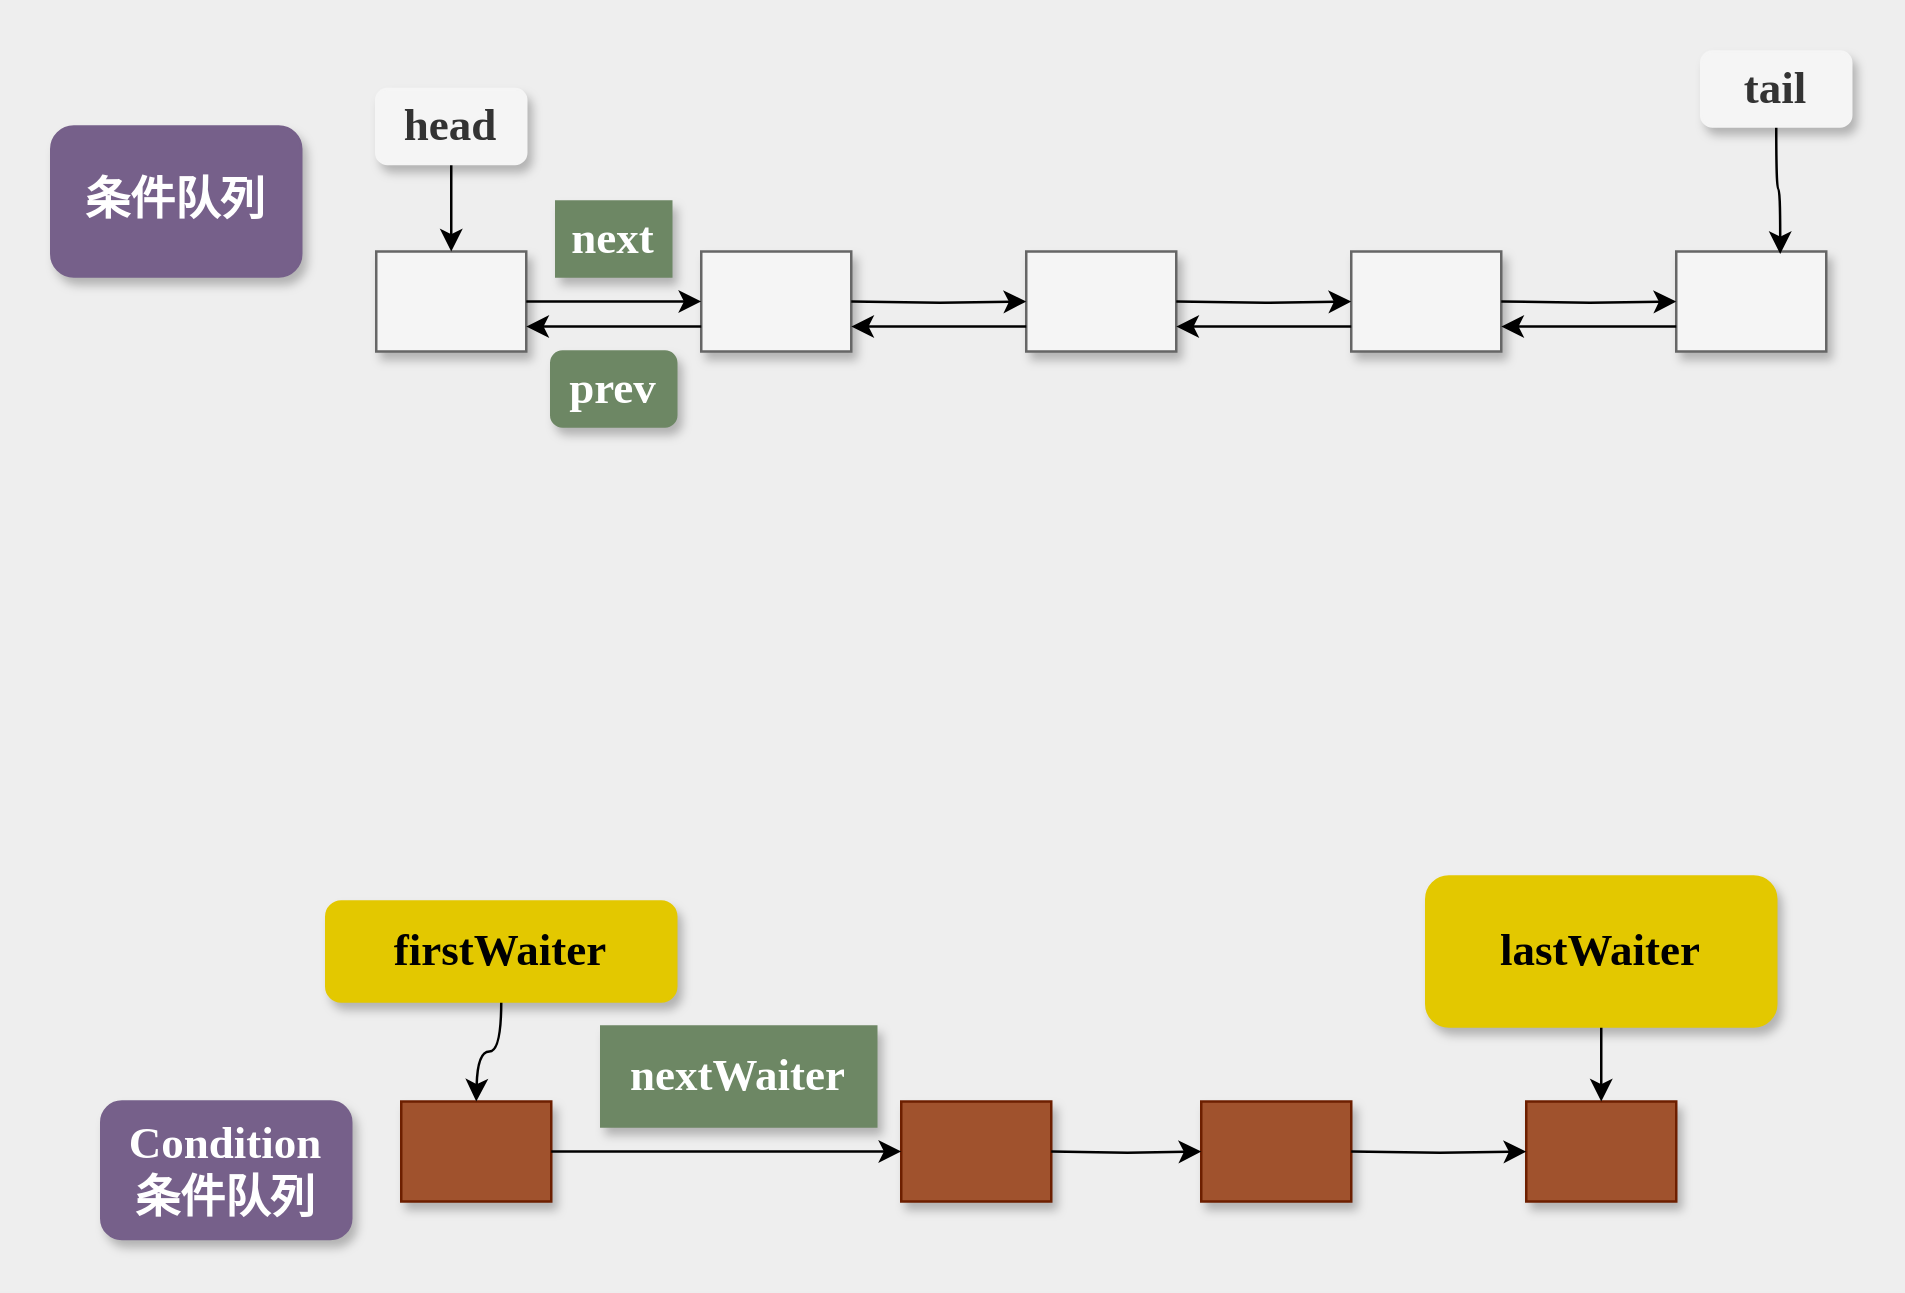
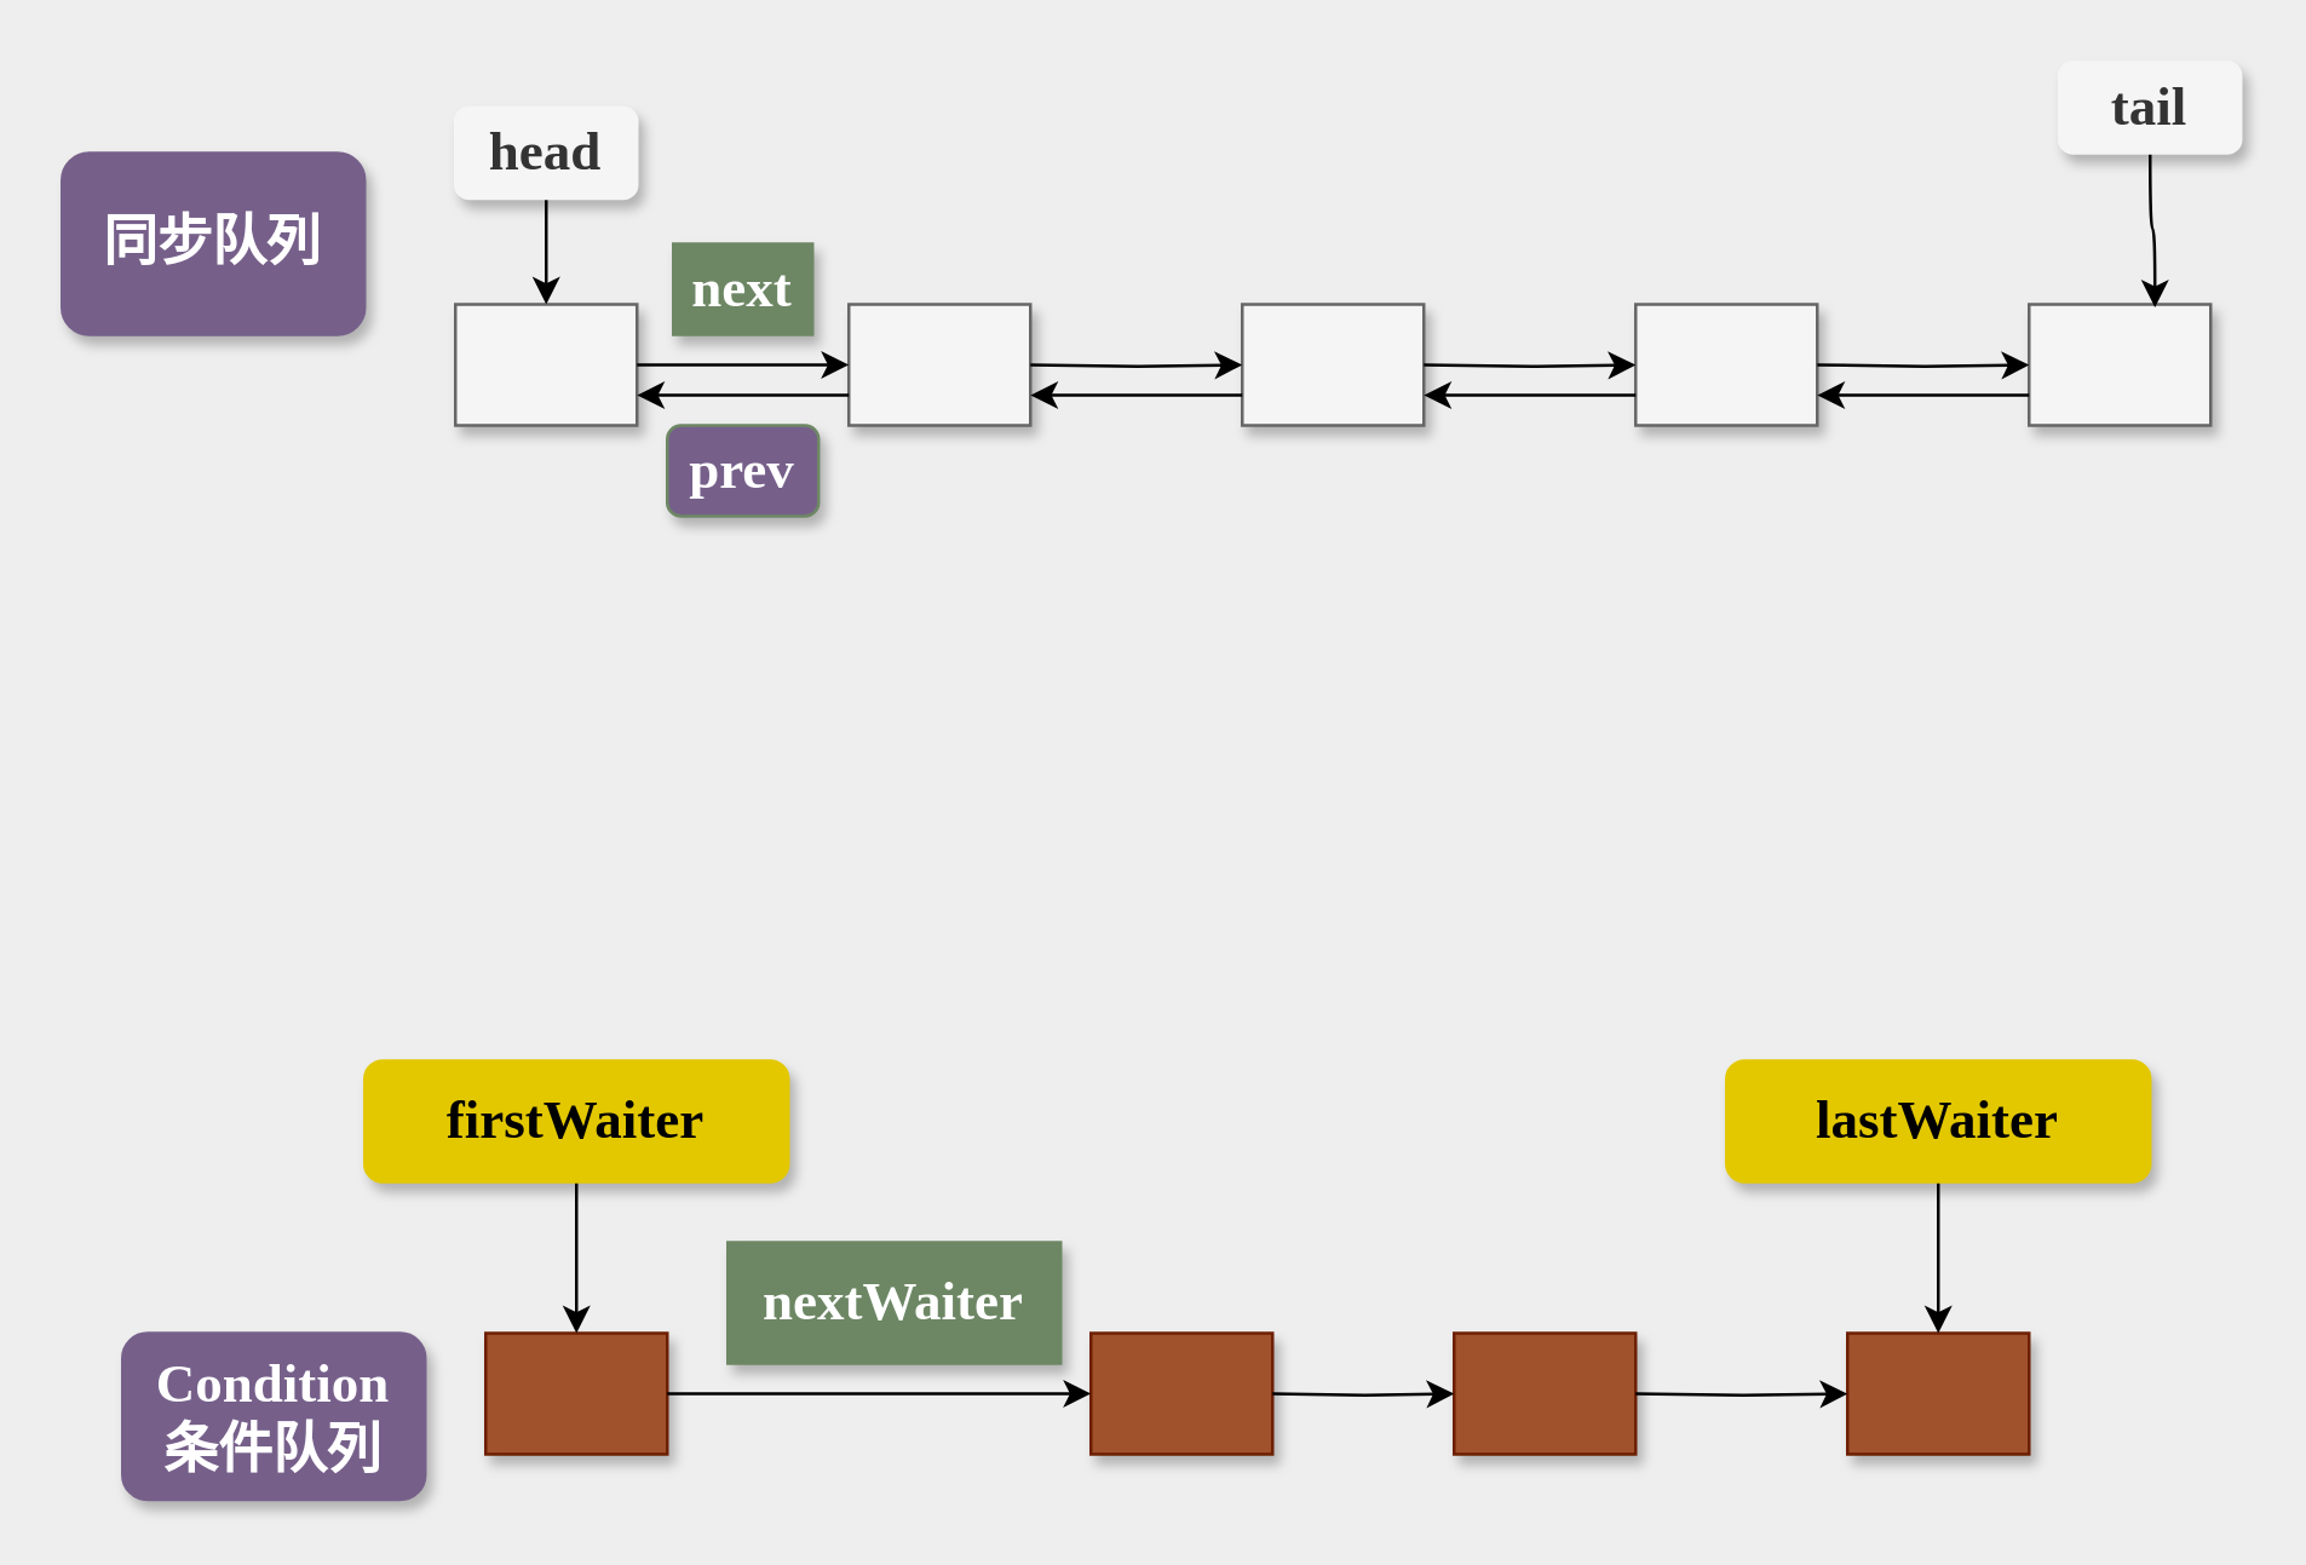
- <mxCell id="51" value="&lt;b&gt;条件队列&lt;/b&gt;" style="text;html=1;strokeColor=#76608A;fillColor=#76608A;align=center;verticalAlign=middle;whiteSpace=wrap;rounded=1;shadow=1;sketch=0;fontFamily=Comic Sans MS;fontSize=18;fontColor=#ffffff;" vertex="1" parent="1"><mxGeometry y="50" width="100" height="60" as="geometry" x="20" /></mxCell>
+ <mxCell id="51" value="&lt;b&gt;同步队列&lt;/b&gt;" style="text;html=1;strokeColor=#76608A;fillColor=#76608A;align=center;verticalAlign=middle;whiteSpace=wrap;rounded=1;shadow=1;sketch=0;fontFamily=Comic Sans MS;fontSize=18;fontColor=#ffffff;" vertex="1" parent="1"><mxGeometry y="50" width="100" height="60" as="geometry" x="20" /></mxCell>
- <mxCell id="49" value="&lt;b&gt;prev&lt;/b&gt;" style="rounded=1;whiteSpace=wrap;html=1;shadow=1;sketch=0;strokeColor=#6D8764;fontFamily=Comic Sans MS;fontSize=18;fontColor=#ffffff;fillColor=#6D8764;" vertex="1" parent="1"><mxGeometry x="220" y="140" width="50" height="30" as="geometry" /></mxCell>
+ <mxCell id="49" value="&lt;b&gt;prev&lt;/b&gt;" style="rounded=1;whiteSpace=wrap;html=1;shadow=1;sketch=0;strokeColor=#6D8764;fontFamily=Comic Sans MS;fontSize=18;fontColor=#ffffff;fillColor=#76608a;" vertex="1" parent="1"><mxGeometry x="220" y="140" width="50" height="30" as="geometry" /></mxCell>
- <mxCell id="45" value="&lt;font style=&quot;font-size: 18px;&quot; face=&quot;Comic Sans MS&quot;&gt;&lt;b&gt;firstWaiter&lt;/b&gt;&lt;/font&gt;" style="text;html=1;strokeColor=#E3C800;fillColor=#E3C800;align=center;verticalAlign=middle;whiteSpace=wrap;rounded=1;shadow=1;sketch=0;fontColor=#000000;" vertex="1" parent="1"><mxGeometry x="130" y="360" width="140" height="40" as="geometry" /></mxCell>
+ <mxCell id="45" value="&lt;font style=&quot;font-size: 18px;&quot; face=&quot;Comic Sans MS&quot;&gt;&lt;b&gt;firstWaiter&lt;/b&gt;&lt;/font&gt;" style="text;html=1;strokeColor=#E3C800;fillColor=#E3C800;align=center;verticalAlign=middle;whiteSpace=wrap;rounded=1;shadow=1;sketch=0;fontColor=#000000;" vertex="1" parent="1"><mxGeometry x="120" y="350" width="140" height="40" as="geometry" /></mxCell>
- <mxCell id="47" value="&lt;font style=&quot;font-size: 18px;&quot; face=&quot;Comic Sans MS&quot;&gt;&lt;b&gt;lastWaiter&lt;/b&gt;&lt;/font&gt;" style="text;html=1;strokeColor=#E3C800;fillColor=#e3c800;align=center;verticalAlign=middle;whiteSpace=wrap;rounded=1;shadow=1;sketch=0;fontColor=#000000;" vertex="1" parent="1"><mxGeometry x="570" y="350" width="140" height="60" as="geometry" /></mxCell>
+ <mxCell id="47" value="&lt;font style=&quot;font-size: 18px;&quot; face=&quot;Comic Sans MS&quot;&gt;&lt;b&gt;lastWaiter&lt;/b&gt;&lt;/font&gt;" style="text;html=1;strokeColor=#E3C800;fillColor=#e3c800;align=center;verticalAlign=middle;whiteSpace=wrap;rounded=1;shadow=1;sketch=0;fontColor=#000000;" vertex="1" parent="1"><mxGeometry x="570" y="350" width="140" height="40" as="geometry" /></mxCell>
